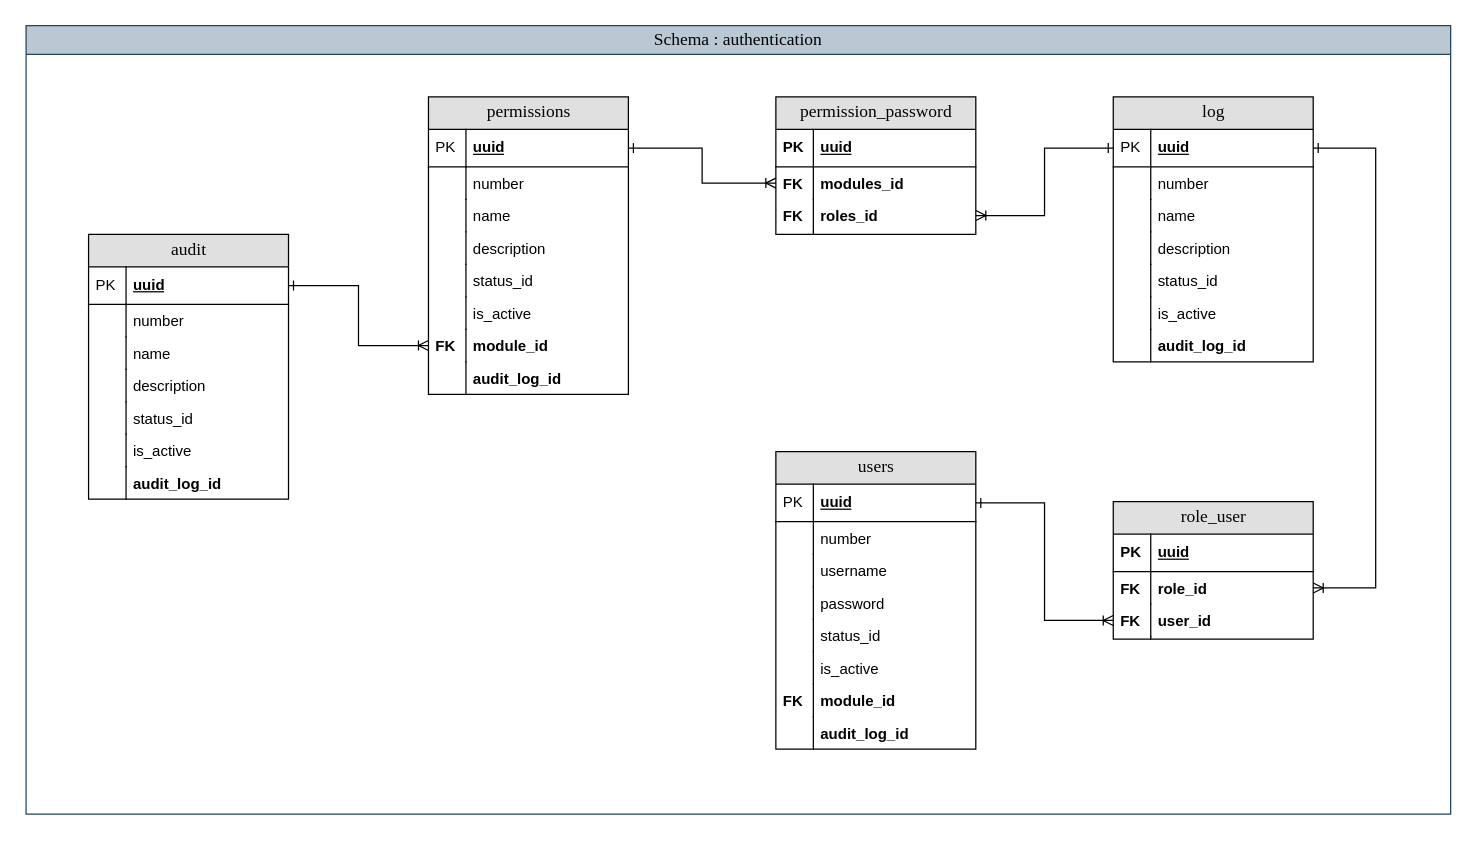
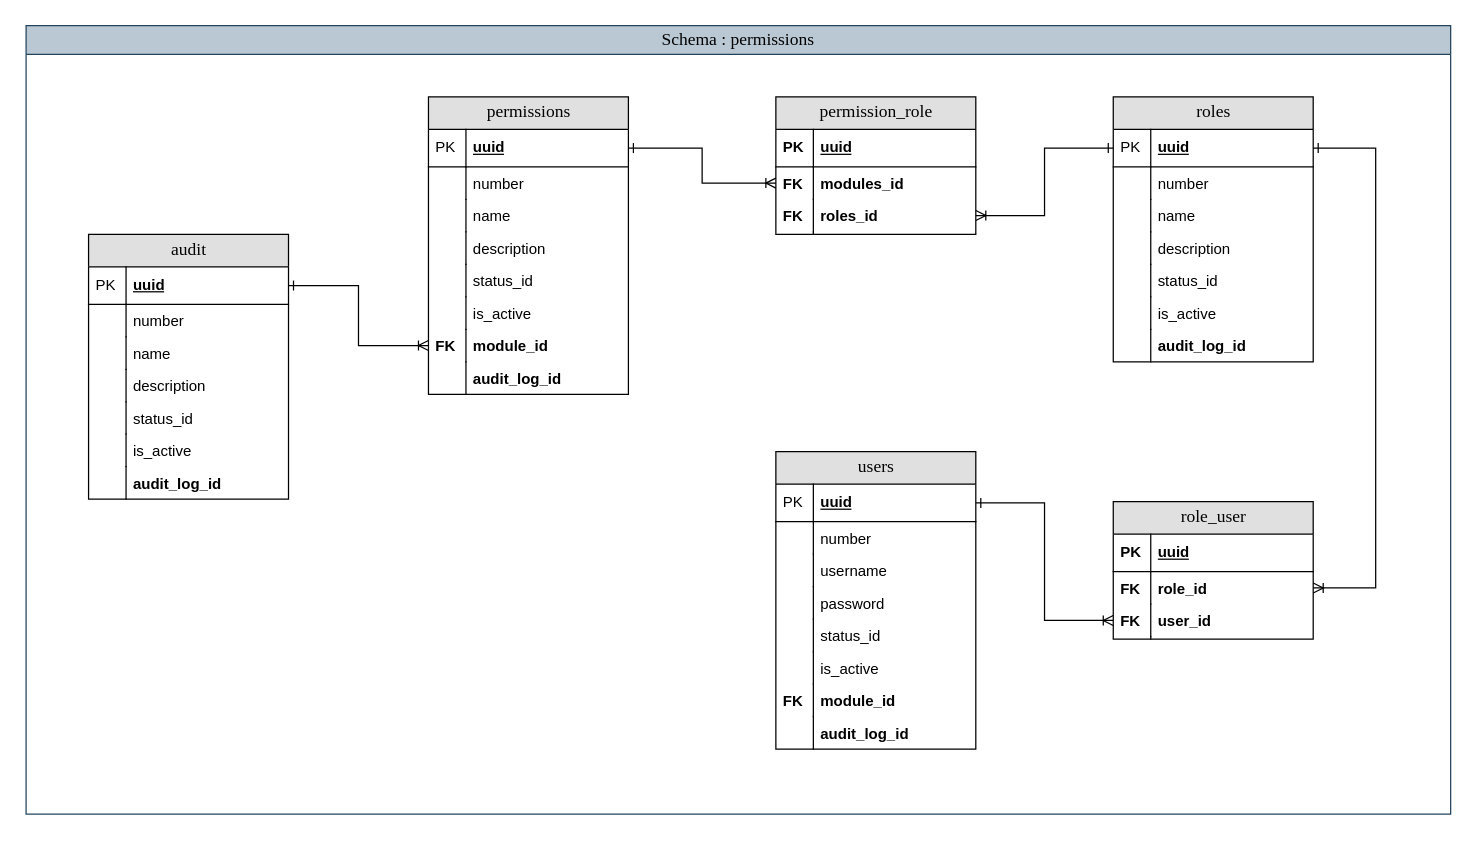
- <mxCell id="2" value="&lt;font face=&quot;Verdana&quot;&gt;&lt;span style=&quot;font-size: 14px; font-weight: 400; text-wrap: nowrap;&quot;&gt;Schema : authentication&lt;/span&gt;&lt;/font&gt;" style="swimlane;whiteSpace=wrap;html=1;fillColor=#bac8d3;strokeColor=#23445d;startSize=23;" parent="1" vertex="1"><mxGeometry x="20" y="20" width="1140" height="631" as="geometry"><mxRectangle x="40" y="110" width="210" height="30" as="alternateBounds" /></mxGeometry></mxCell>
+ <mxCell id="2" value="&lt;font face=&quot;Verdana&quot;&gt;&lt;span style=&quot;font-size: 14px; font-weight: 400; text-wrap: nowrap;&quot;&gt;Schema : permissions&lt;/span&gt;&lt;/font&gt;" style="swimlane;whiteSpace=wrap;html=1;fillColor=#bac8d3;strokeColor=#23445d;startSize=23;" parent="1" vertex="1"><mxGeometry x="20" y="20" width="1140" height="631" as="geometry"><mxRectangle x="40" y="110" width="210" height="30" as="alternateBounds" /></mxGeometry></mxCell>
- <mxCell id="35" value="permission_password" style="swimlane;html=1;fontStyle=0;childLayout=stackLayout;horizontal=1;startSize=26;fillColor=#e0e0e0;horizontalStack=0;resizeParent=1;resizeLast=0;collapsible=1;marginBottom=0;swimlaneFillColor=#ffffff;align=center;rounded=0;shadow=0;comic=0;labelBackgroundColor=none;strokeWidth=1;fontFamily=Verdana;fontSize=14" parent="2" vertex="1"><mxGeometry x="600" y="57" width="160" height="110" as="geometry" /></mxCell>
+ <mxCell id="35" value="permission_role" style="swimlane;html=1;fontStyle=0;childLayout=stackLayout;horizontal=1;startSize=26;fillColor=#e0e0e0;horizontalStack=0;resizeParent=1;resizeLast=0;collapsible=1;marginBottom=0;swimlaneFillColor=#ffffff;align=center;rounded=0;shadow=0;comic=0;labelBackgroundColor=none;strokeWidth=1;fontFamily=Verdana;fontSize=14" parent="2" vertex="1"><mxGeometry x="600" y="57" width="160" height="110" as="geometry" /></mxCell>
- <mxCell id="20" value="log" style="swimlane;html=1;fontStyle=0;childLayout=stackLayout;horizontal=1;startSize=26;fillColor=#e0e0e0;horizontalStack=0;resizeParent=1;resizeLast=0;collapsible=1;marginBottom=0;swimlaneFillColor=#ffffff;align=center;rounded=0;shadow=0;comic=0;labelBackgroundColor=none;strokeWidth=1;fontFamily=Verdana;fontSize=14" parent="2" vertex="1"><mxGeometry x="870" y="57" width="160" height="212" as="geometry" /></mxCell>
+ <mxCell id="20" value="roles" style="swimlane;html=1;fontStyle=0;childLayout=stackLayout;horizontal=1;startSize=26;fillColor=#e0e0e0;horizontalStack=0;resizeParent=1;resizeLast=0;collapsible=1;marginBottom=0;swimlaneFillColor=#ffffff;align=center;rounded=0;shadow=0;comic=0;labelBackgroundColor=none;strokeWidth=1;fontFamily=Verdana;fontSize=14" parent="2" vertex="1"><mxGeometry x="870" y="57" width="160" height="212" as="geometry" /></mxCell>
